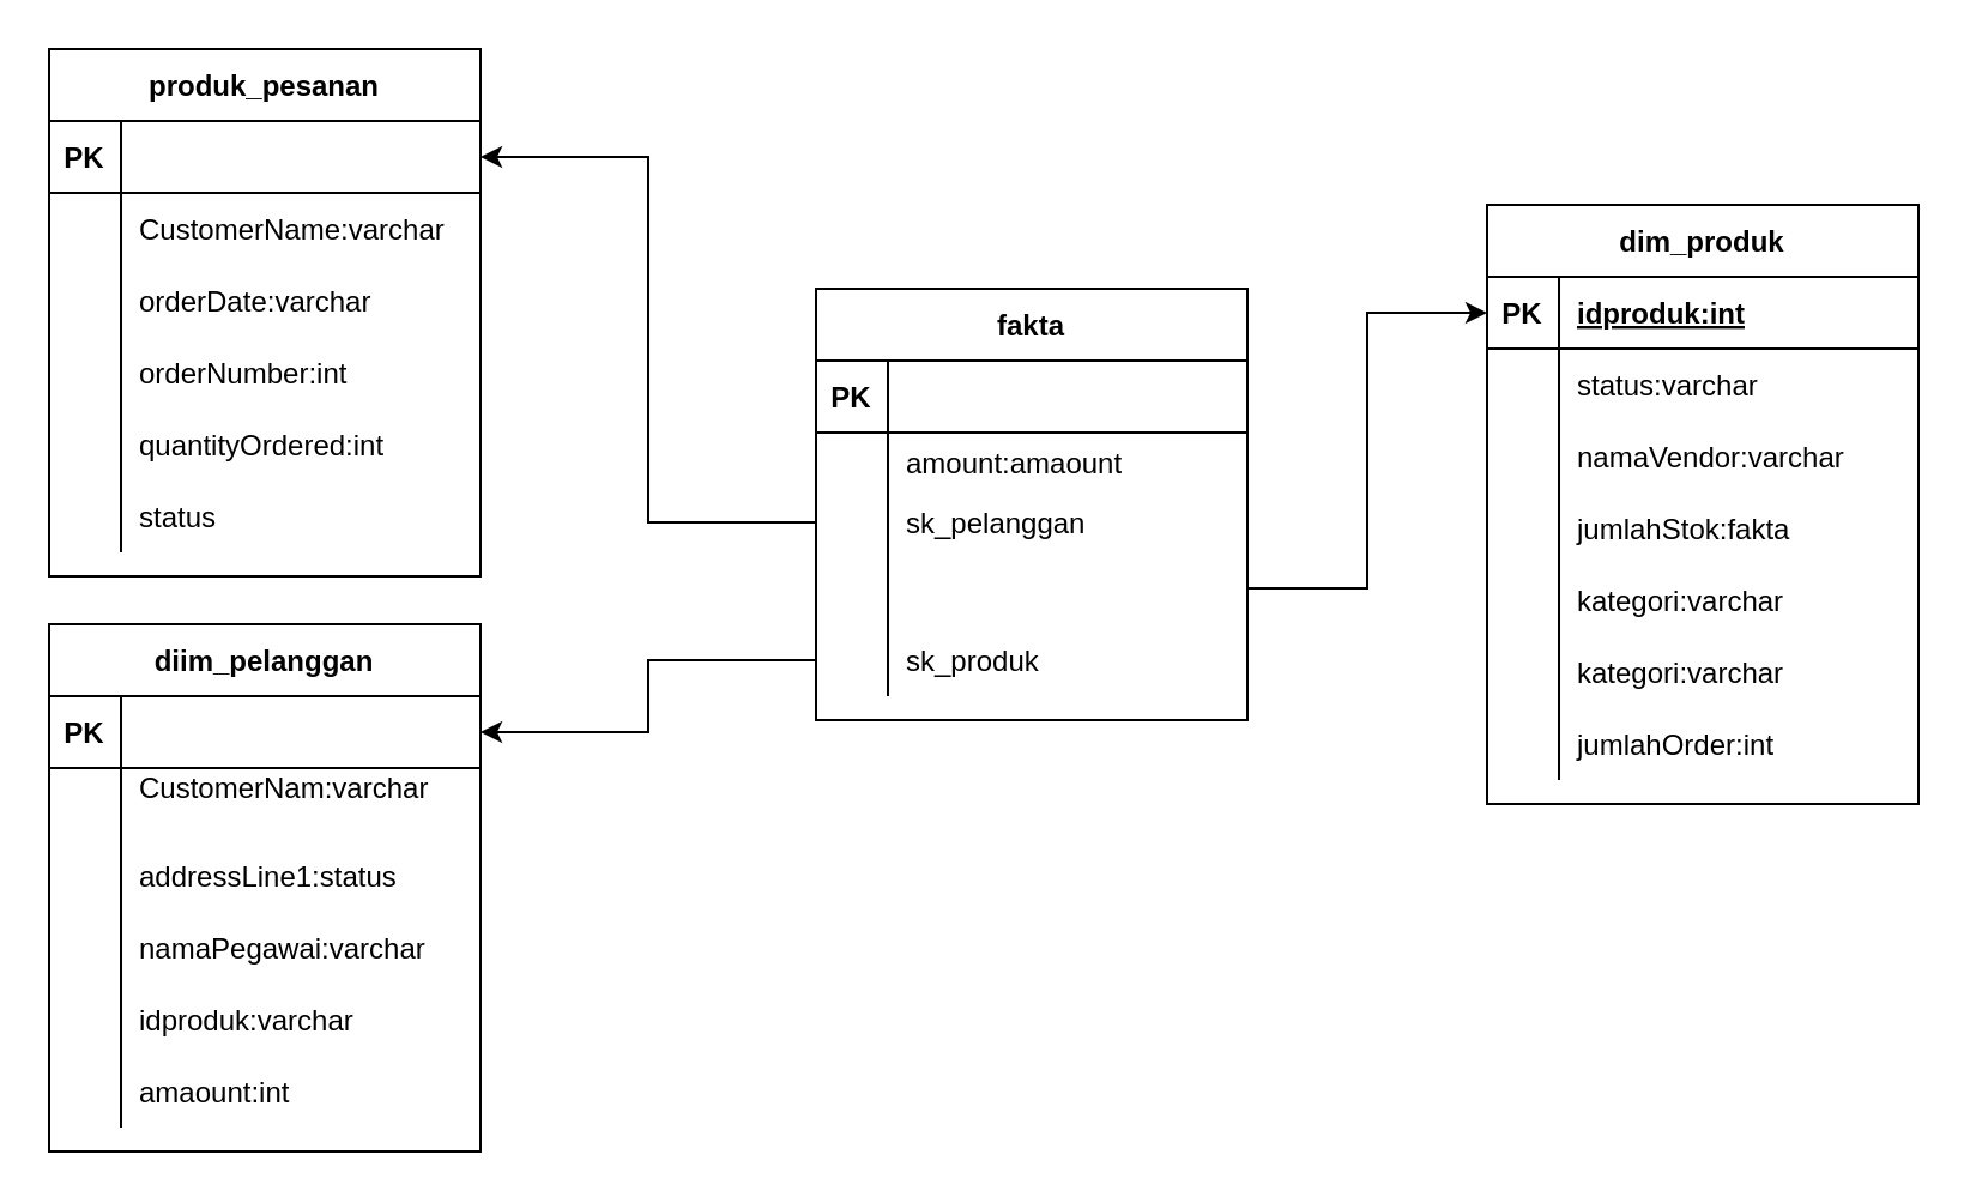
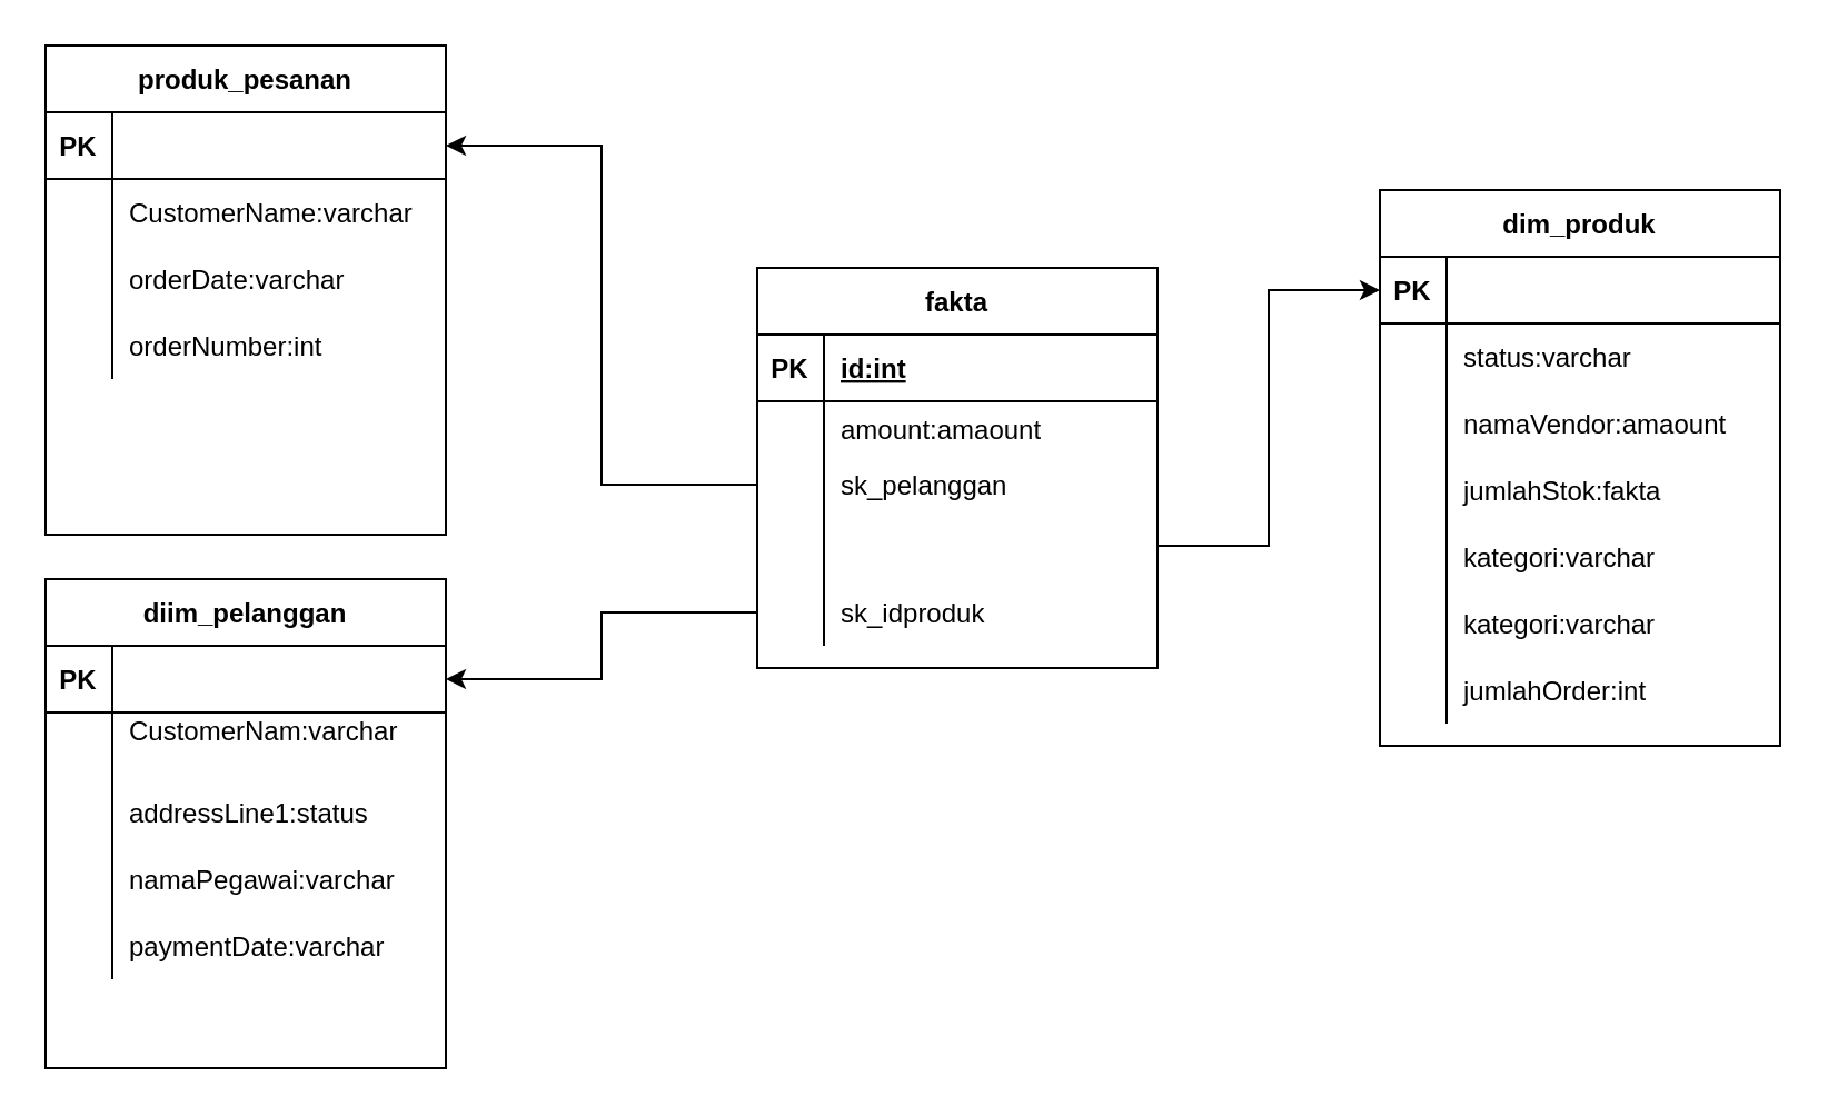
- <mxCell id="41" value="idproduk:int" style="shape=partialRectangle;connectable=0;fillColor=none;top=0;left=0;bottom=0;right=0;align=left;spacingLeft=6;fontStyle=5;overflow=hidden;" vertex="1" parent="39"><mxGeometry x="30" width="150" height="30" as="geometry"><mxRectangle width="150" height="30" as="alternateBounds" /></mxGeometry></mxCell>
+ <mxCell id="63" value="id:int" style="shape=partialRectangle;connectable=0;fillColor=none;top=0;left=0;bottom=0;right=0;align=left;spacingLeft=6;fontStyle=5;overflow=hidden;" vertex="1" parent="61"><mxGeometry x="30" width="150" height="30" as="geometry"><mxRectangle width="150" height="30" as="alternateBounds" /></mxGeometry></mxCell>
- <mxCell id="34" value="quantityOrdered:int" style="shape=partialRectangle;connectable=0;fillColor=none;top=0;left=0;bottom=0;right=0;align=left;spacingLeft=6;overflow=hidden;" vertex="1" parent="32"><mxGeometry x="30" width="150" height="30" as="geometry"><mxRectangle width="150" height="30" as="alternateBounds" /></mxGeometry></mxCell>
- <mxCell id="47" value="namaVendor:varchar" style="shape=partialRectangle;connectable=0;fillColor=none;top=0;left=0;bottom=0;right=0;align=left;spacingLeft=6;overflow=hidden;" vertex="1" parent="45"><mxGeometry x="30" width="150" height="30" as="geometry"><mxRectangle width="150" height="30" as="alternateBounds" /></mxGeometry></mxCell>
+ <mxCell id="47" value="namaVendor:amaount" style="shape=partialRectangle;connectable=0;fillColor=none;top=0;left=0;bottom=0;right=0;align=left;spacingLeft=6;overflow=hidden;" vertex="1" parent="45"><mxGeometry x="30" width="150" height="30" as="geometry"><mxRectangle width="150" height="30" as="alternateBounds" /></mxGeometry></mxCell>
- <mxCell id="37" value="status" style="shape=partialRectangle;connectable=0;fillColor=none;top=0;left=0;bottom=0;right=0;align=left;spacingLeft=6;overflow=hidden;" vertex="1" parent="35"><mxGeometry x="30" width="150" height="30" as="geometry"><mxRectangle width="150" height="30" as="alternateBounds" /></mxGeometry></mxCell>
- <mxCell id="74" value="sk_produk" style="shape=partialRectangle;connectable=0;fillColor=none;top=0;left=0;bottom=0;right=0;align=left;spacingLeft=6;overflow=hidden;" vertex="1" parent="72"><mxGeometry x="30" width="150" height="30" as="geometry"><mxRectangle width="150" height="30" as="alternateBounds" /></mxGeometry></mxCell>
+ <mxCell id="74" value="sk_idproduk" style="shape=partialRectangle;connectable=0;fillColor=none;top=0;left=0;bottom=0;right=0;align=left;spacingLeft=6;overflow=hidden;" vertex="1" parent="72"><mxGeometry x="30" width="150" height="30" as="geometry"><mxRectangle width="150" height="30" as="alternateBounds" /></mxGeometry></mxCell>
- <mxCell id="16" value="idproduk:varchar" style="shape=partialRectangle;connectable=0;fillColor=none;top=0;left=0;bottom=0;right=0;align=left;spacingLeft=6;overflow=hidden;" vertex="1" parent="14"><mxGeometry x="30" width="150" height="30" as="geometry"><mxRectangle width="150" height="30" as="alternateBounds" /></mxGeometry></mxCell>
+ <mxCell id="16" value="paymentDate:varchar" style="shape=partialRectangle;connectable=0;fillColor=none;top=0;left=0;bottom=0;right=0;align=left;spacingLeft=6;overflow=hidden;" vertex="1" parent="14"><mxGeometry x="30" width="150" height="30" as="geometry"><mxRectangle width="150" height="30" as="alternateBounds" /></mxGeometry></mxCell>
- <mxCell id="19" value="amaount:int" style="shape=partialRectangle;connectable=0;fillColor=none;top=0;left=0;bottom=0;right=0;align=left;spacingLeft=6;overflow=hidden;" vertex="1" parent="17"><mxGeometry x="30" width="150" height="30" as="geometry"><mxRectangle width="150" height="30" as="alternateBounds" /></mxGeometry></mxCell>
